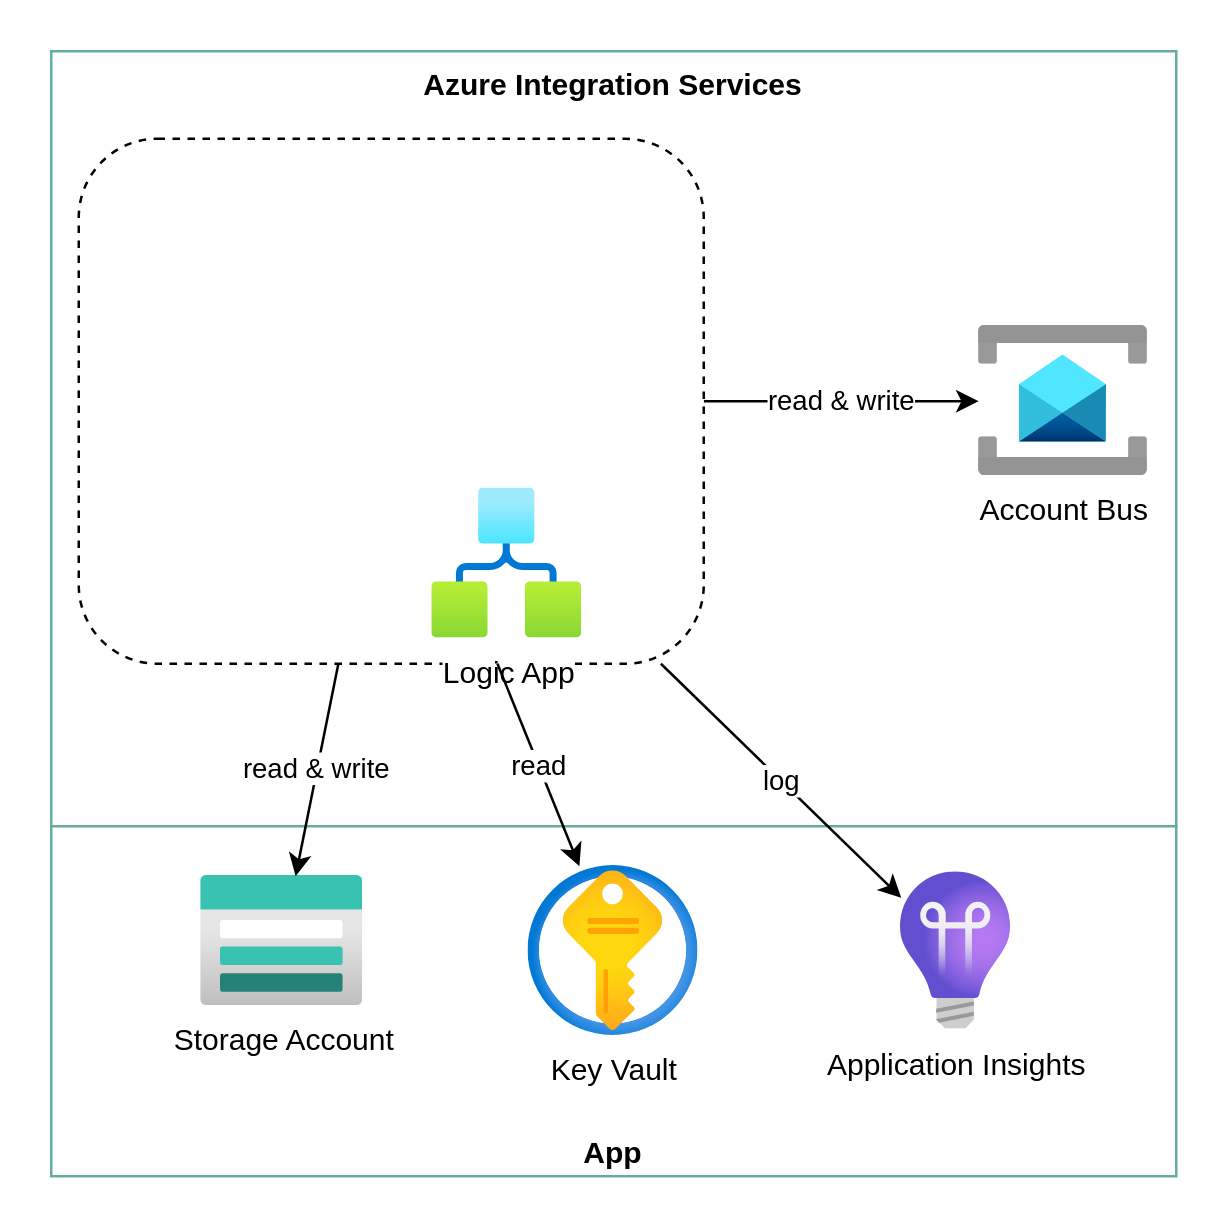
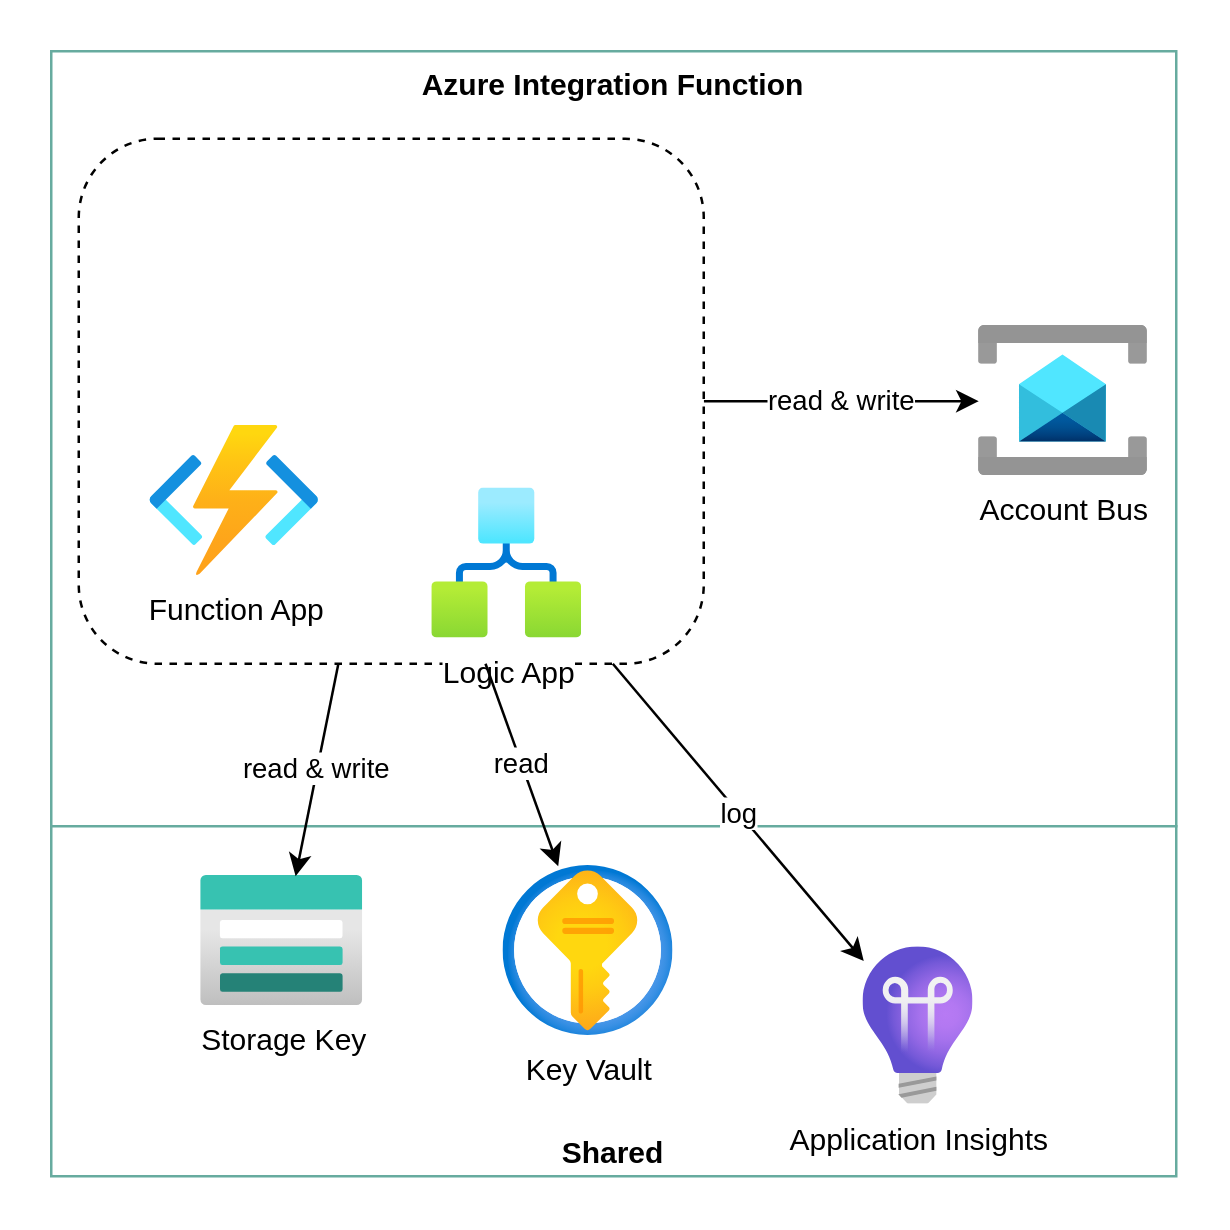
- <mxCell id="2" value="Azure Integration Services" style="rounded=0;whiteSpace=wrap;html=1;labelPosition=center;verticalLabelPosition=middle;align=center;verticalAlign=top;fontStyle=1;strokeColor=#67AB9F;" parent="1" vertex="1"><mxGeometry x="20" y="20" width="450" height="310" as="geometry" /></mxCell>
+ <mxCell id="2" value="Azure Integration Function" style="rounded=0;whiteSpace=wrap;html=1;labelPosition=center;verticalLabelPosition=middle;align=center;verticalAlign=top;fontStyle=1;strokeColor=#67AB9F;" parent="1" vertex="1"><mxGeometry x="20" y="20" width="450" height="310" as="geometry" /></mxCell>
+ <mxCell id="5" value="Function App" style="image;aspect=fixed;html=1;points=[];align=center;fontSize=12;image=img/lib/azure2/compute/Function_Apps.svg;" parent="1" vertex="1"><mxGeometry x="59.5" y="170" width="68" height="60" as="geometry" /></mxCell>
- <mxCell id="9" value="Key Vault" style="image;aspect=fixed;html=1;points=[];align=center;fontSize=12;image=img/lib/azure2/security/Key_Vaults.svg;" parent="1" vertex="1"><mxGeometry x="211" y="346" width="68" height="68" as="geometry" /></mxCell>
+ <mxCell id="9" value="Key Vault" style="image;aspect=fixed;html=1;points=[];align=center;fontSize=12;image=img/lib/azure2/security/Key_Vaults.svg;" parent="1" vertex="1"><mxGeometry x="201" y="346" width="68" height="68" as="geometry" /></mxCell>
- <mxCell id="11" value="Application Insights" style="image;aspect=fixed;html=1;points=[];align=center;fontSize=12;image=img/lib/azure2/devops/Application_Insights.svg;" parent="1" vertex="1"><mxGeometry x="360" y="348.5" width="44" height="63" as="geometry" /></mxCell>
+ <mxCell id="11" value="Application Insights" style="image;aspect=fixed;html=1;points=[];align=center;fontSize=12;image=img/lib/azure2/devops/Application_Insights.svg;" parent="1" vertex="1"><mxGeometry x="345" y="378.5" width="44" height="63" as="geometry" /></mxCell>
- <mxCell id="10" value="Storage Account" style="image;aspect=fixed;html=1;points=[];align=center;fontSize=12;image=img/lib/azure2/storage/Storage_Accounts.svg;" parent="1" vertex="1"><mxGeometry x="80" y="350" width="65" height="52" as="geometry" /></mxCell>
+ <mxCell id="10" value="Storage Key" style="image;aspect=fixed;html=1;points=[];align=center;fontSize=12;image=img/lib/azure2/storage/Storage_Accounts.svg;" parent="1" vertex="1"><mxGeometry x="80" y="350" width="65" height="52" as="geometry" /></mxCell>
- <mxCell id="8" value="App" style="rounded=0;whiteSpace=wrap;html=1;labelPosition=center;verticalLabelPosition=middle;align=center;verticalAlign=bottom;fontStyle=1;strokeColor=#67AB9F;" parent="1" vertex="1"><mxGeometry x="20" y="330" width="450" height="140" as="geometry" /></mxCell>
+ <mxCell id="8" value="Shared" style="rounded=0;whiteSpace=wrap;html=1;labelPosition=center;verticalLabelPosition=middle;align=center;verticalAlign=bottom;fontStyle=1;strokeColor=#67AB9F;" parent="1" vertex="1"><mxGeometry x="20" y="330" width="450" height="140" as="geometry" /></mxCell>
